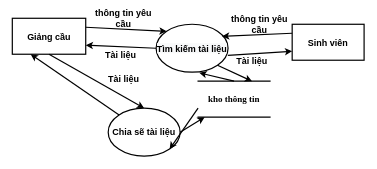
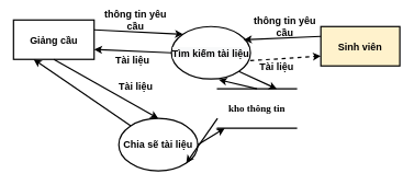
- <mxCell id="2" value="Sinh viên" style="rounded=0;whiteSpace=wrap;html=1;fontSize=15;fontStyle=1;strokeWidth=2;" parent="1" vertex="1"><mxGeometry x="487" y="40" width="120" height="60" as="geometry" /></mxCell>
+ <mxCell id="2" value="Sinh viên" style="rounded=0;whiteSpace=wrap;html=1;fontSize=15;fontStyle=1;strokeWidth=2;fillColor=#fff2cc;" parent="1" vertex="1"><mxGeometry x="487" y="40" width="120" height="60" as="geometry" /></mxCell>
- <mxCell id="8" value="" style="endArrow=classic;html=1;entryX=0;entryY=0.75;entryDx=0;entryDy=0;exitX=0.997;exitY=0.65;exitDx=0;exitDy=0;exitPerimeter=0;fontSize=15;fontStyle=1;strokeWidth=2;" parent="1" source="4" target="2" edge="1"><mxGeometry width="50" height="50" relative="1" as="geometry"><mxPoint x="170" y="140" as="sourcePoint" /><mxPoint x="220" y="90" as="targetPoint" /></mxGeometry></mxCell>
+ <mxCell id="8" value="" style="endArrow=classic;html=1;entryX=0;entryY=0.75;entryDx=0;entryDy=0;exitX=0.997;exitY=0.65;exitDx=0;exitDy=0;exitPerimeter=0;fontSize=15;fontStyle=1;strokeWidth=2;dashed=1;" parent="1" source="4" target="2" edge="1"><mxGeometry width="50" height="50" relative="1" as="geometry"><mxPoint x="170" y="140" as="sourcePoint" /><mxPoint x="220" y="90" as="targetPoint" /></mxGeometry></mxCell>
